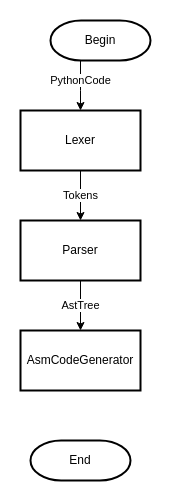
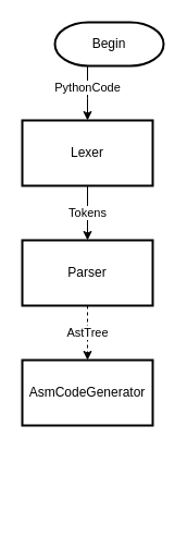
- <mxCell id="6" value="AstTree" style="edgeStyle=orthogonalEdgeStyle;rounded=0;orthogonalLoop=1;jettySize=auto;html=1;" edge="1" parent="1" source="7" target="8"><mxGeometry relative="1" as="geometry" /></mxCell>
+ <mxCell id="6" value="AstTree" style="edgeStyle=orthogonalEdgeStyle;rounded=0;orthogonalLoop=1;jettySize=auto;html=1;dashed=1;" edge="1" parent="1" source="7" target="8"><mxGeometry relative="1" as="geometry" /></mxCell>
- <mxCell id="9" value="End" style="strokeWidth=2;html=1;shape=mxgraph.flowchart.terminator;whiteSpace=wrap;" vertex="1" parent="1"><mxGeometry x="30" y="440" width="100" height="40" as="geometry" /></mxCell>
